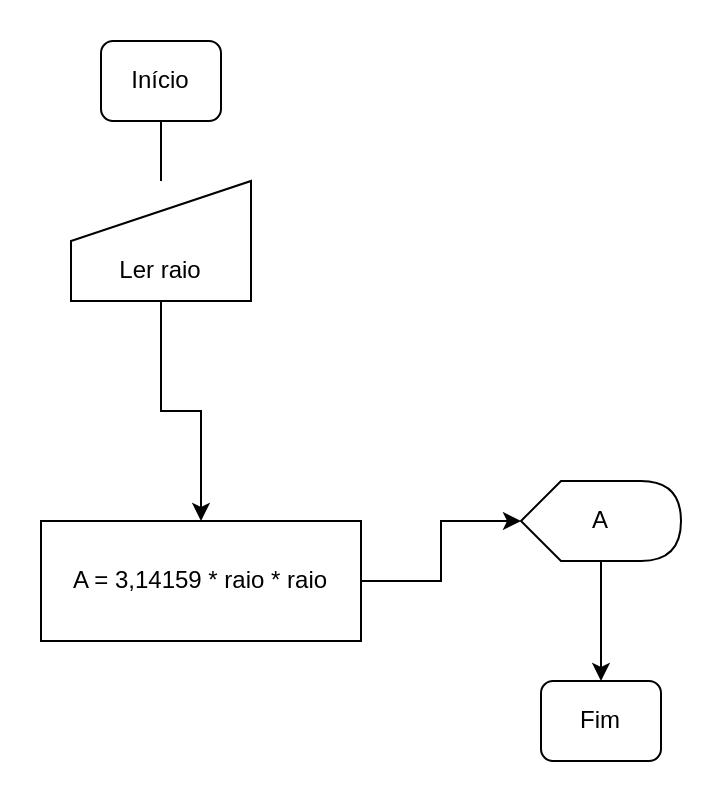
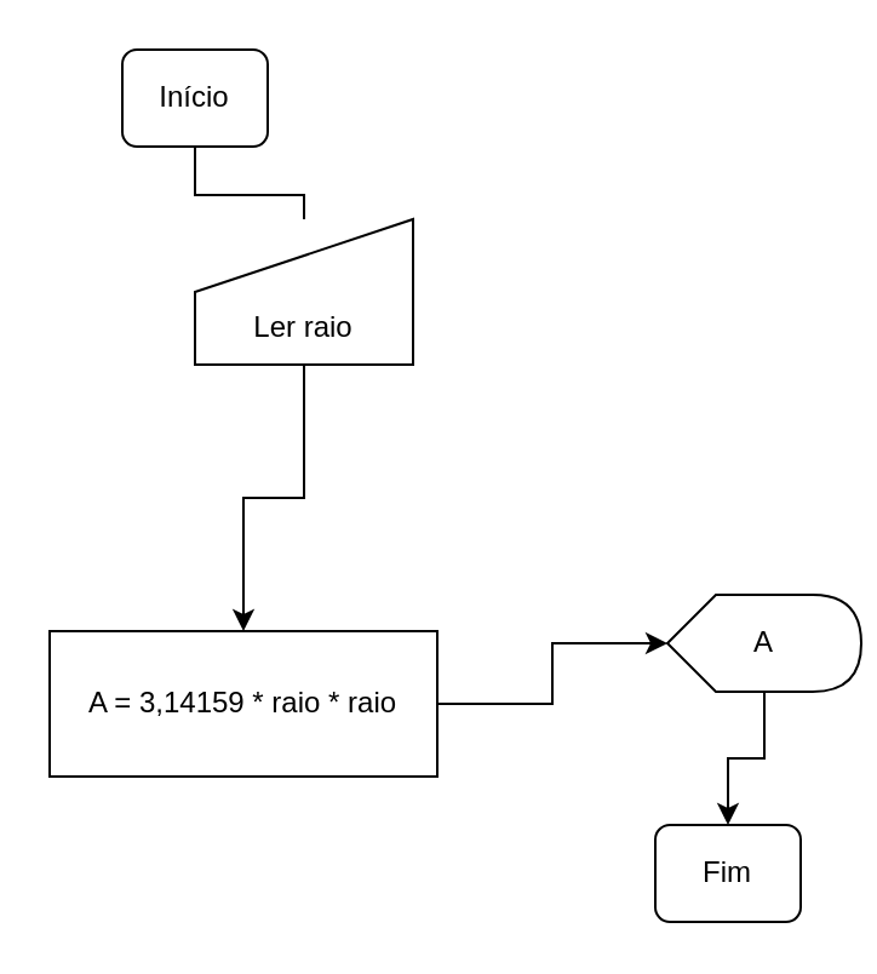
- <mxCell id="5" value="&lt;div&gt;&lt;br&gt;&lt;/div&gt;&lt;div&gt;&lt;br&gt;&lt;/div&gt;Ler raio" style="shape=manualInput;whiteSpace=wrap;html=1;" vertex="1" parent="1"><mxGeometry x="35" y="90" width="90" height="60" as="geometry" /></mxCell>
+ <mxCell id="5" value="&lt;div&gt;&lt;br&gt;&lt;/div&gt;&lt;div&gt;&lt;br&gt;&lt;/div&gt;Ler raio" style="shape=manualInput;whiteSpace=wrap;html=1;" vertex="1" parent="1"><mxGeometry x="80" y="90" width="90" height="60" as="geometry" /></mxCell>
- <mxCell id="8" value="A" style="shape=display;whiteSpace=wrap;html=1;" vertex="1" parent="1"><mxGeometry x="260" y="240" width="80" height="40" as="geometry" /></mxCell>
+ <mxCell id="8" value="A" style="shape=display;whiteSpace=wrap;html=1;" vertex="1" parent="1"><mxGeometry x="275" y="245" width="80" height="40" as="geometry" /></mxCell>
